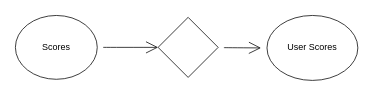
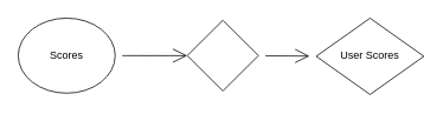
- <mxCell id="4" value="User Scores&lt;br&gt;" style="ellipse;whiteSpace=wrap;html=1;" parent="1" vertex="1"><mxGeometry x="355" y="20" width="121" height="86.5" as="geometry" /></mxCell>
+ <mxCell id="4" value="User Scores&lt;br&gt;" style="rhombus;whiteSpace=wrap;html=1;" parent="1" vertex="1"><mxGeometry x="355" y="20" width="121" height="86.5" as="geometry" /></mxCell>
